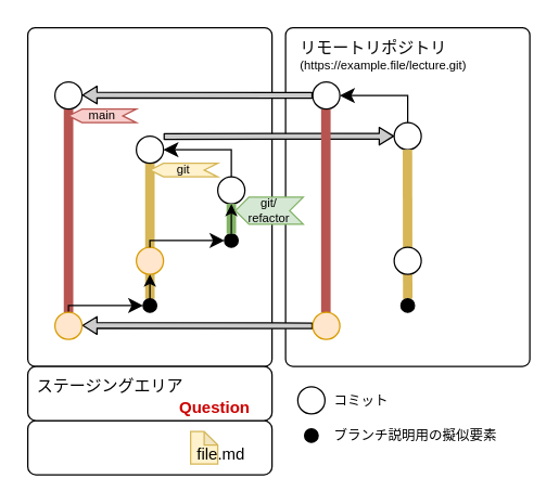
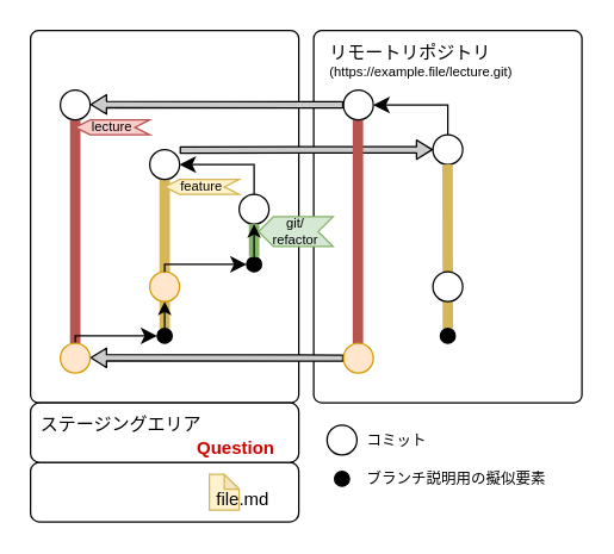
- <mxCell id="34" value="main" style="shape=step;perimeter=stepPerimeter;whiteSpace=wrap;html=1;fixedSize=1;direction=west;size=10;fillColor=#f8cecc;strokeColor=#b85450;fontSize=9;" parent="1" vertex="1"><mxGeometry x="50" y="80" width="50" height="10" as="geometry" /></mxCell>
+ <mxCell id="34" value="lecture" style="shape=step;perimeter=stepPerimeter;whiteSpace=wrap;html=1;fixedSize=1;direction=west;size=10;fillColor=#f8cecc;strokeColor=#b85450;fontSize=9;" parent="1" vertex="1"><mxGeometry x="50" y="80" width="50" height="10" as="geometry" /></mxCell>
- <mxCell id="35" value="git" style="shape=step;perimeter=stepPerimeter;whiteSpace=wrap;html=1;fixedSize=1;direction=west;size=10;fillColor=#fff2cc;strokeColor=#d6b656;fontSize=9;" parent="1" vertex="1"><mxGeometry x="110" y="120" width="50" height="10" as="geometry" /></mxCell>
+ <mxCell id="35" value="feature" style="shape=step;perimeter=stepPerimeter;whiteSpace=wrap;html=1;fixedSize=1;direction=west;size=10;fillColor=#fff2cc;strokeColor=#d6b656;fontSize=9;" parent="1" vertex="1"><mxGeometry x="110" y="120" width="50" height="10" as="geometry" /></mxCell>
